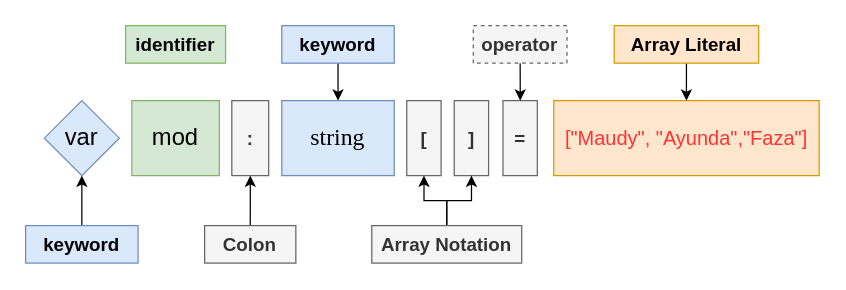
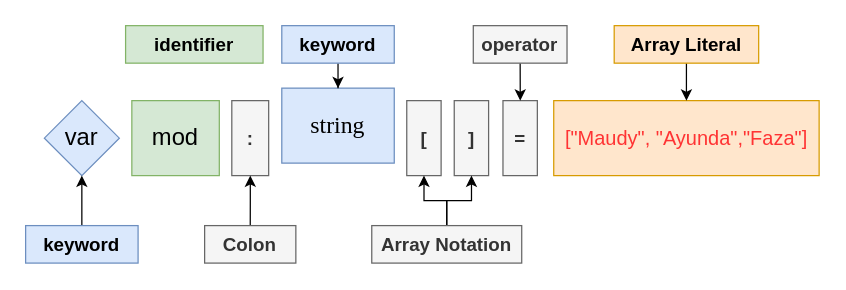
- <mxCell id="8" value="identifier" style="rounded=0;whiteSpace=wrap;html=1;fillColor=#d5e8d4;strokeColor=#82b366;fontSize=15;fontStyle=1;" vertex="1" parent="1"><mxGeometry x="100" y="20" width="80" height="30" as="geometry" /></mxCell>
+ <mxCell id="8" value="identifier" style="rounded=0;whiteSpace=wrap;html=1;fillColor=#d5e8d4;strokeColor=#82b366;fontSize=15;fontStyle=1;" vertex="1" parent="1"><mxGeometry x="100" y="20" width="110" height="30" as="geometry" /></mxCell>
- <mxCell id="12" value="operator" style="rounded=0;whiteSpace=wrap;html=1;fillColor=#f5f5f5;strokeColor=#666666;fontSize=15;fontStyle=1;fontColor=#333333;dashed=1;" vertex="1" parent="1"><mxGeometry x="378.25" y="20" width="75" height="30" as="geometry" /></mxCell>
+ <mxCell id="12" value="operator" style="rounded=0;whiteSpace=wrap;html=1;fillColor=#f5f5f5;strokeColor=#666666;fontSize=15;fontStyle=1;fontColor=#333333;" vertex="1" parent="1"><mxGeometry x="378.25" y="20" width="75" height="30" as="geometry" /></mxCell>
- <mxCell id="16" value="&lt;span style=&quot;font-weight: normal&quot;&gt;&lt;font style=&quot;font-size: 19px&quot; face=&quot;Verdana&quot;&gt;string&lt;/font&gt;&lt;/span&gt;" style="rounded=0;whiteSpace=wrap;html=1;fillColor=#dae8fc;strokeColor=#6c8ebf;fontSize=15;fontStyle=1;" vertex="1" parent="1"><mxGeometry x="225" y="80" width="90" height="60" as="geometry" /></mxCell>
+ <mxCell id="16" value="&lt;span style=&quot;font-weight: normal&quot;&gt;&lt;font style=&quot;font-size: 19px&quot; face=&quot;Verdana&quot;&gt;string&lt;/font&gt;&lt;/span&gt;" style="rounded=0;whiteSpace=wrap;html=1;fillColor=#dae8fc;strokeColor=#6c8ebf;fontSize=15;fontStyle=1;" vertex="1" parent="1"><mxGeometry x="225" y="70" width="90" height="60" as="geometry" /></mxCell>
